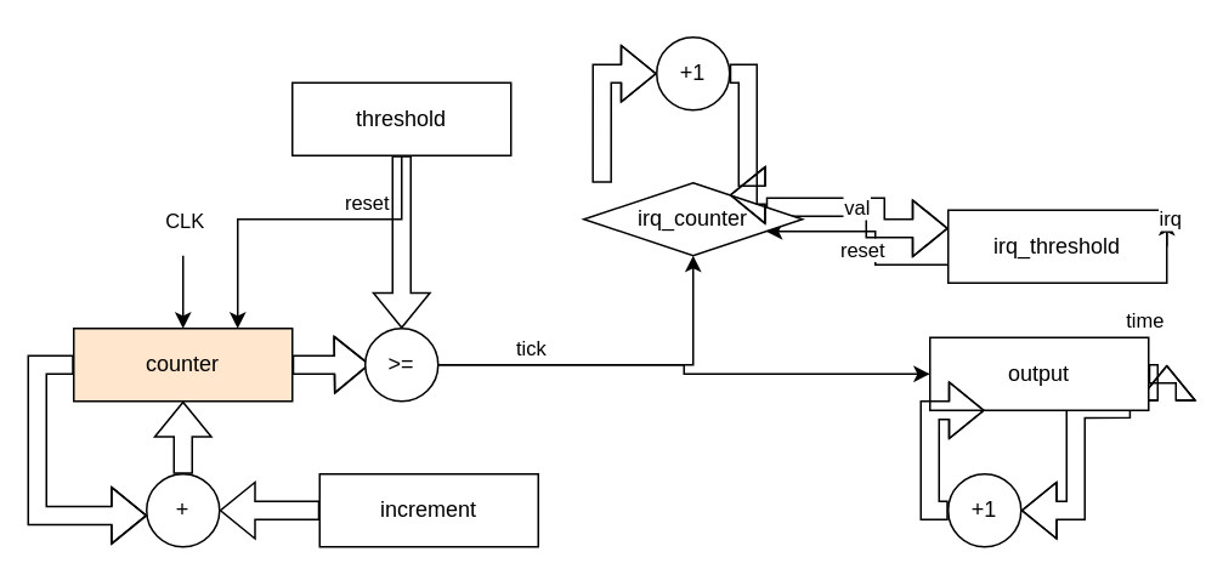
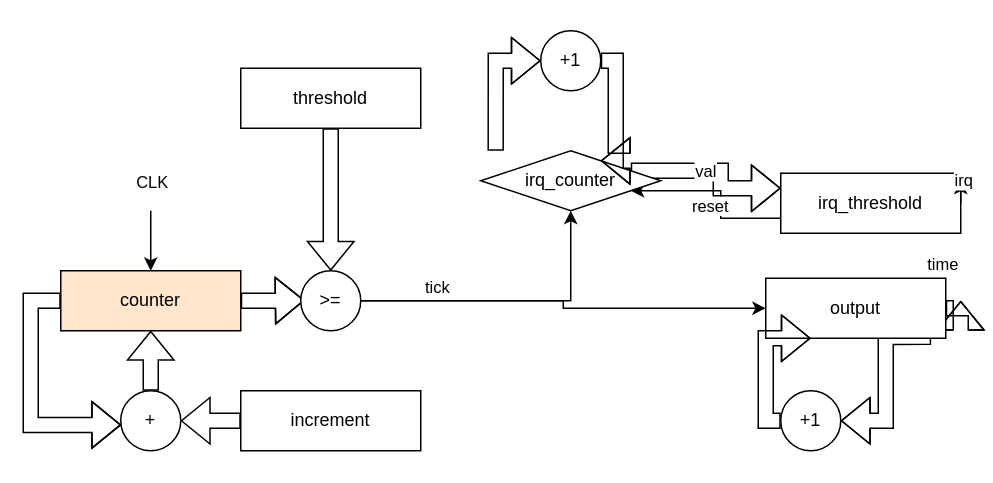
- <mxCell id="12" style="edgeStyle=orthogonalEdgeStyle;rounded=0;orthogonalLoop=1;jettySize=auto;html=1;entryX=0.75;entryY=0;entryDx=0;entryDy=0;" edge="1" parent="1" source="14" target="4"><mxGeometry relative="1" as="geometry"><Array as="points"><mxPoint x="130" y="120" /></Array></mxGeometry></mxCell>
- <mxCell id="13" value="reset" style="edgeLabel;html=1;align=center;verticalAlign=middle;resizable=0;points=[];" vertex="1" connectable="0" parent="12"><mxGeometry x="-0.404" y="-1" relative="1" as="geometry"><mxPoint y="-9" as="offset" /></mxGeometry></mxCell>
- <mxCell id="8" value="increment" style="rounded=0;whiteSpace=wrap;html=1;" vertex="1" parent="1"><mxGeometry x="175" y="260" width="120" height="40" as="geometry" /></mxCell>
+ <mxCell id="8" value="increment" style="rounded=0;whiteSpace=wrap;html=1;" vertex="1" parent="1"><mxGeometry x="160" y="260" width="120" height="40" as="geometry" /></mxCell>
